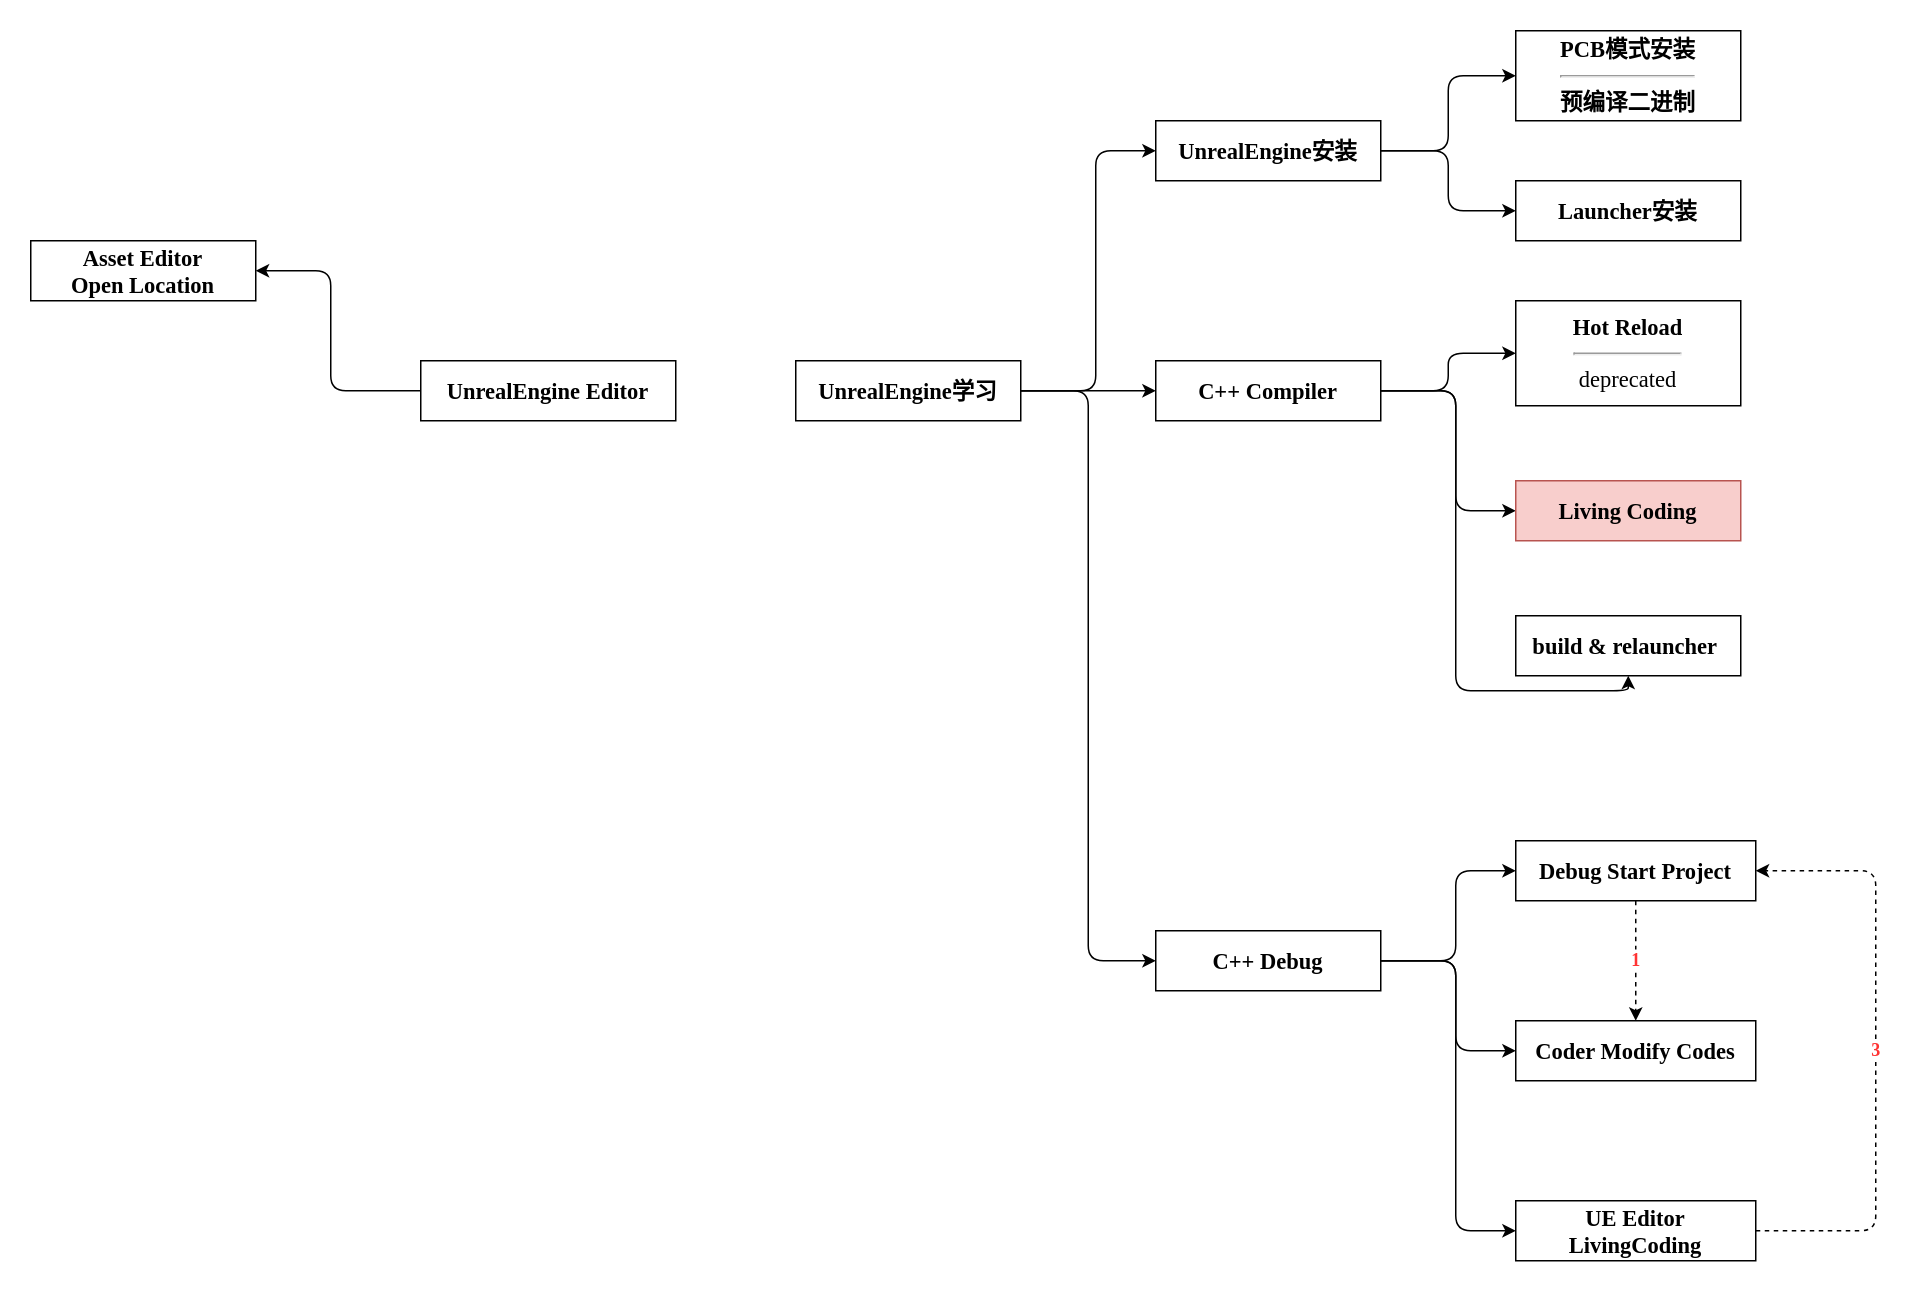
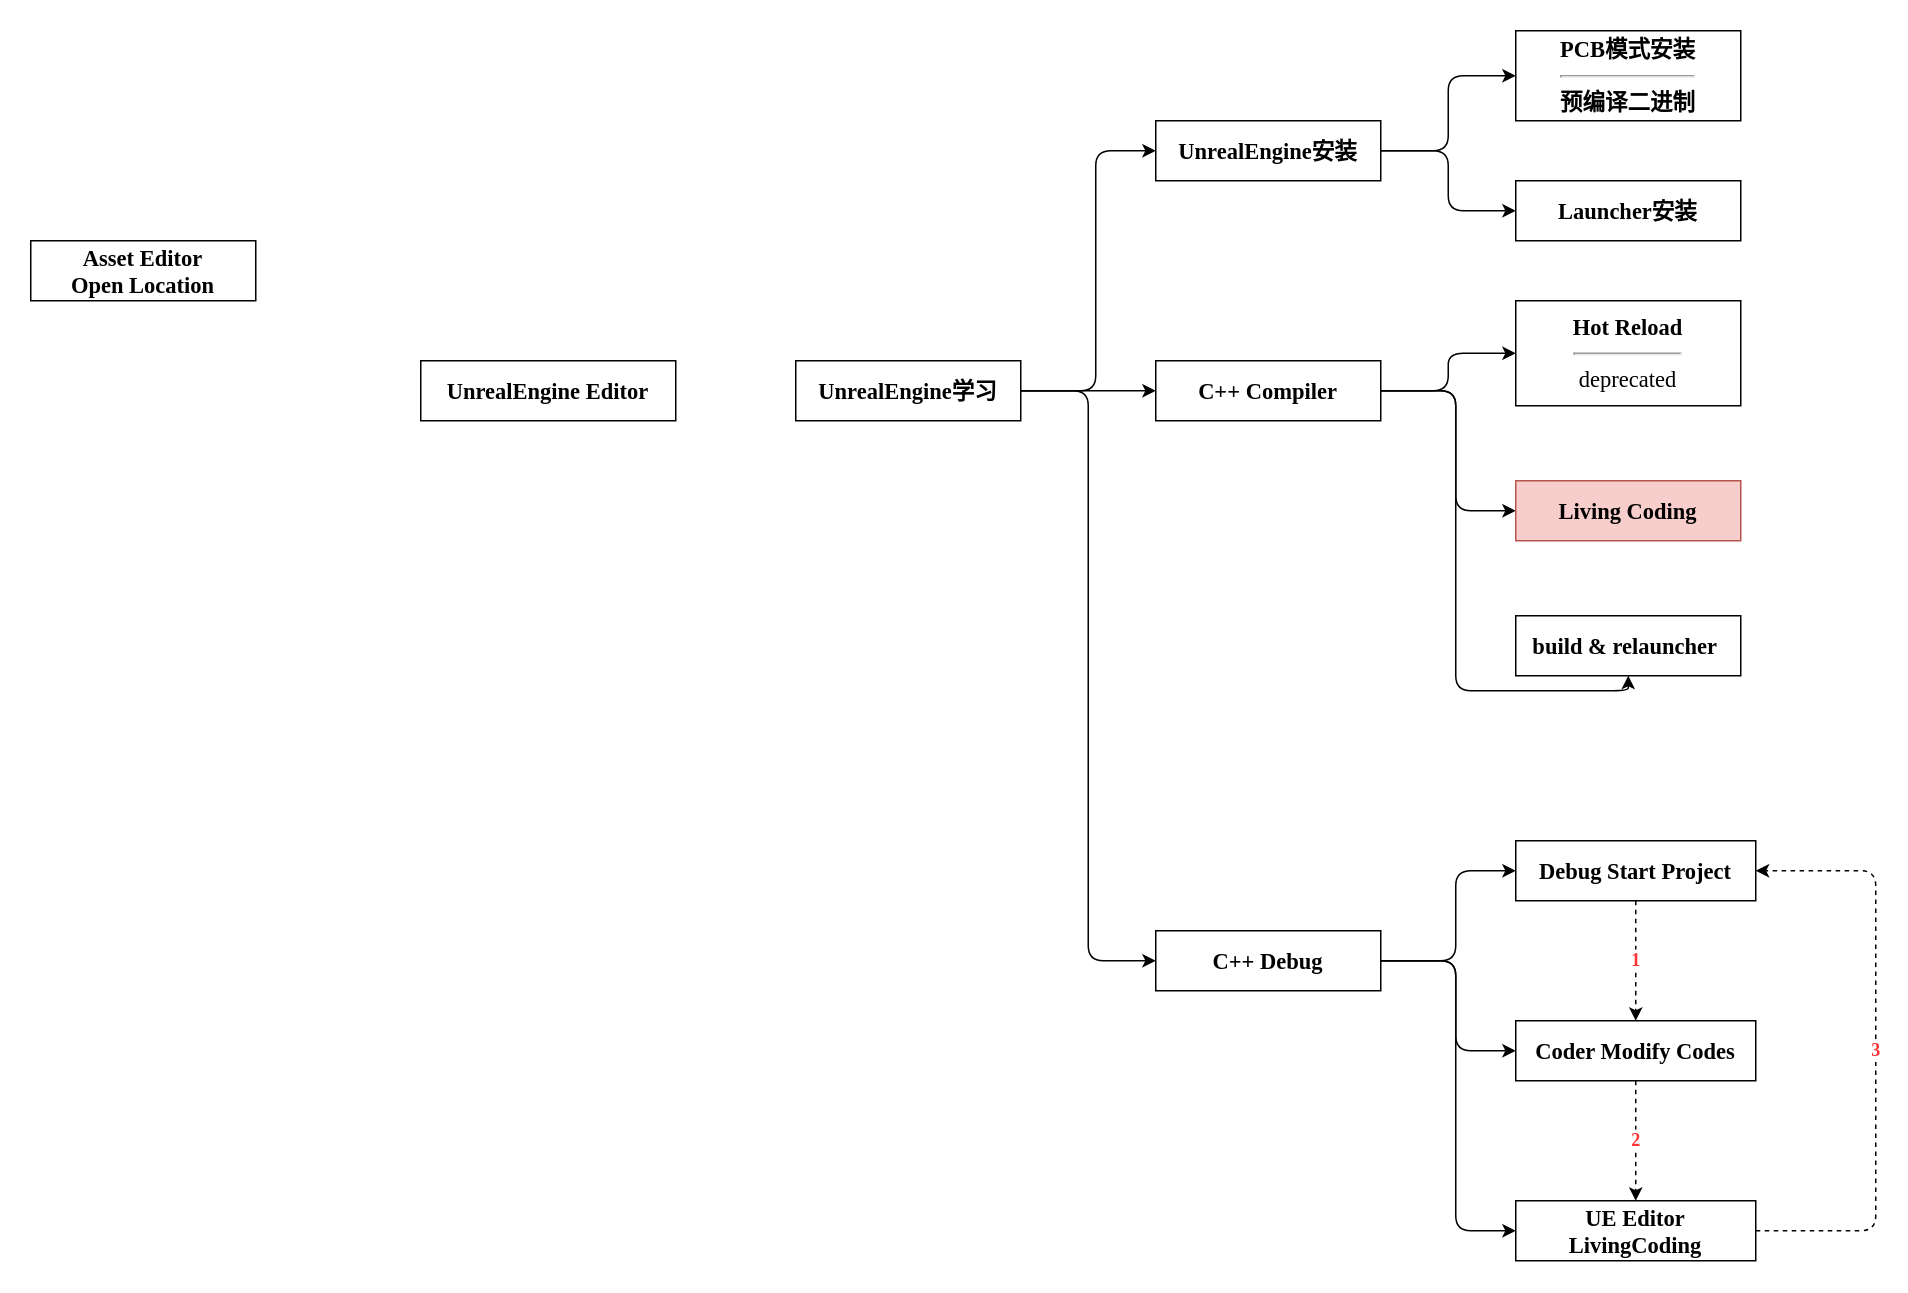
- <mxCell id="11" value="" style="edgeStyle=orthogonalEdgeStyle;rounded=1;orthogonalLoop=1;jettySize=auto;html=1;fontFamily=Comic Sans MS;fontSize=15;" parent="1" source="12" target="13" edge="1"><mxGeometry relative="1" as="geometry"><Array as="points"><mxPoint x="220" y="260" /><mxPoint x="220" y="180" /></Array></mxGeometry></mxCell>
+ <mxCell id="27" value="2" style="edgeStyle=orthogonalEdgeStyle;rounded=1;orthogonalLoop=1;jettySize=auto;html=1;dashed=1;fontFamily=Comic Sans MS;fontSize=12;fontColor=#FF3333;strokeWidth=1;fontStyle=1" edge="1" parent="1" source="28" target="30"><mxGeometry relative="1" as="geometry" /></mxCell>
